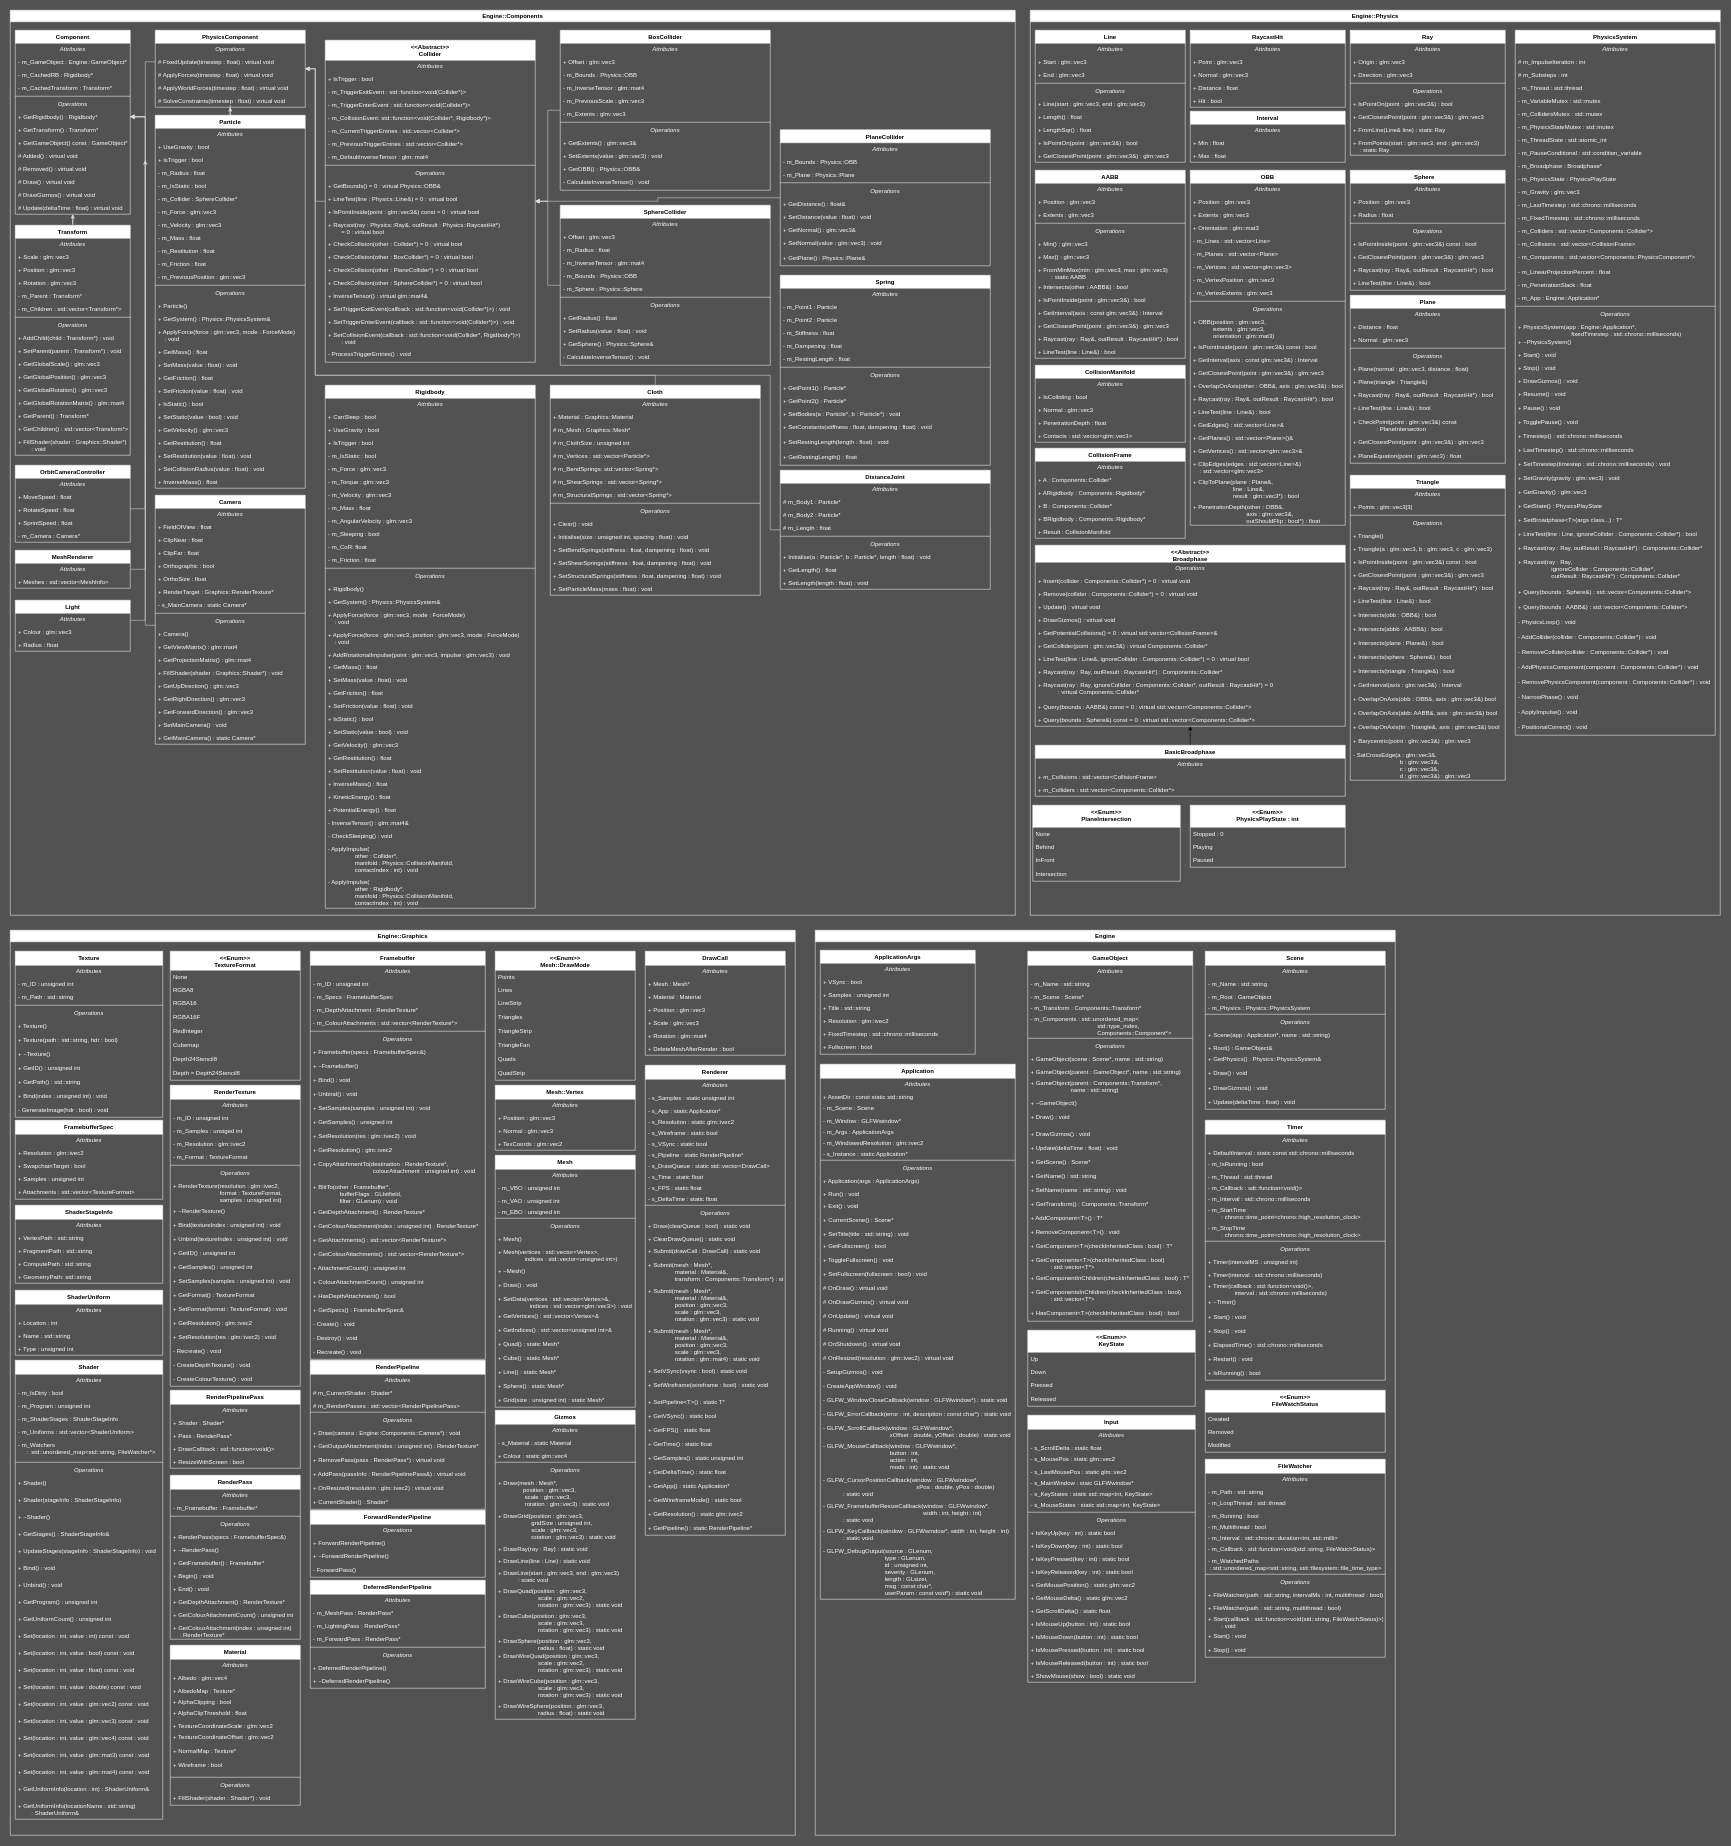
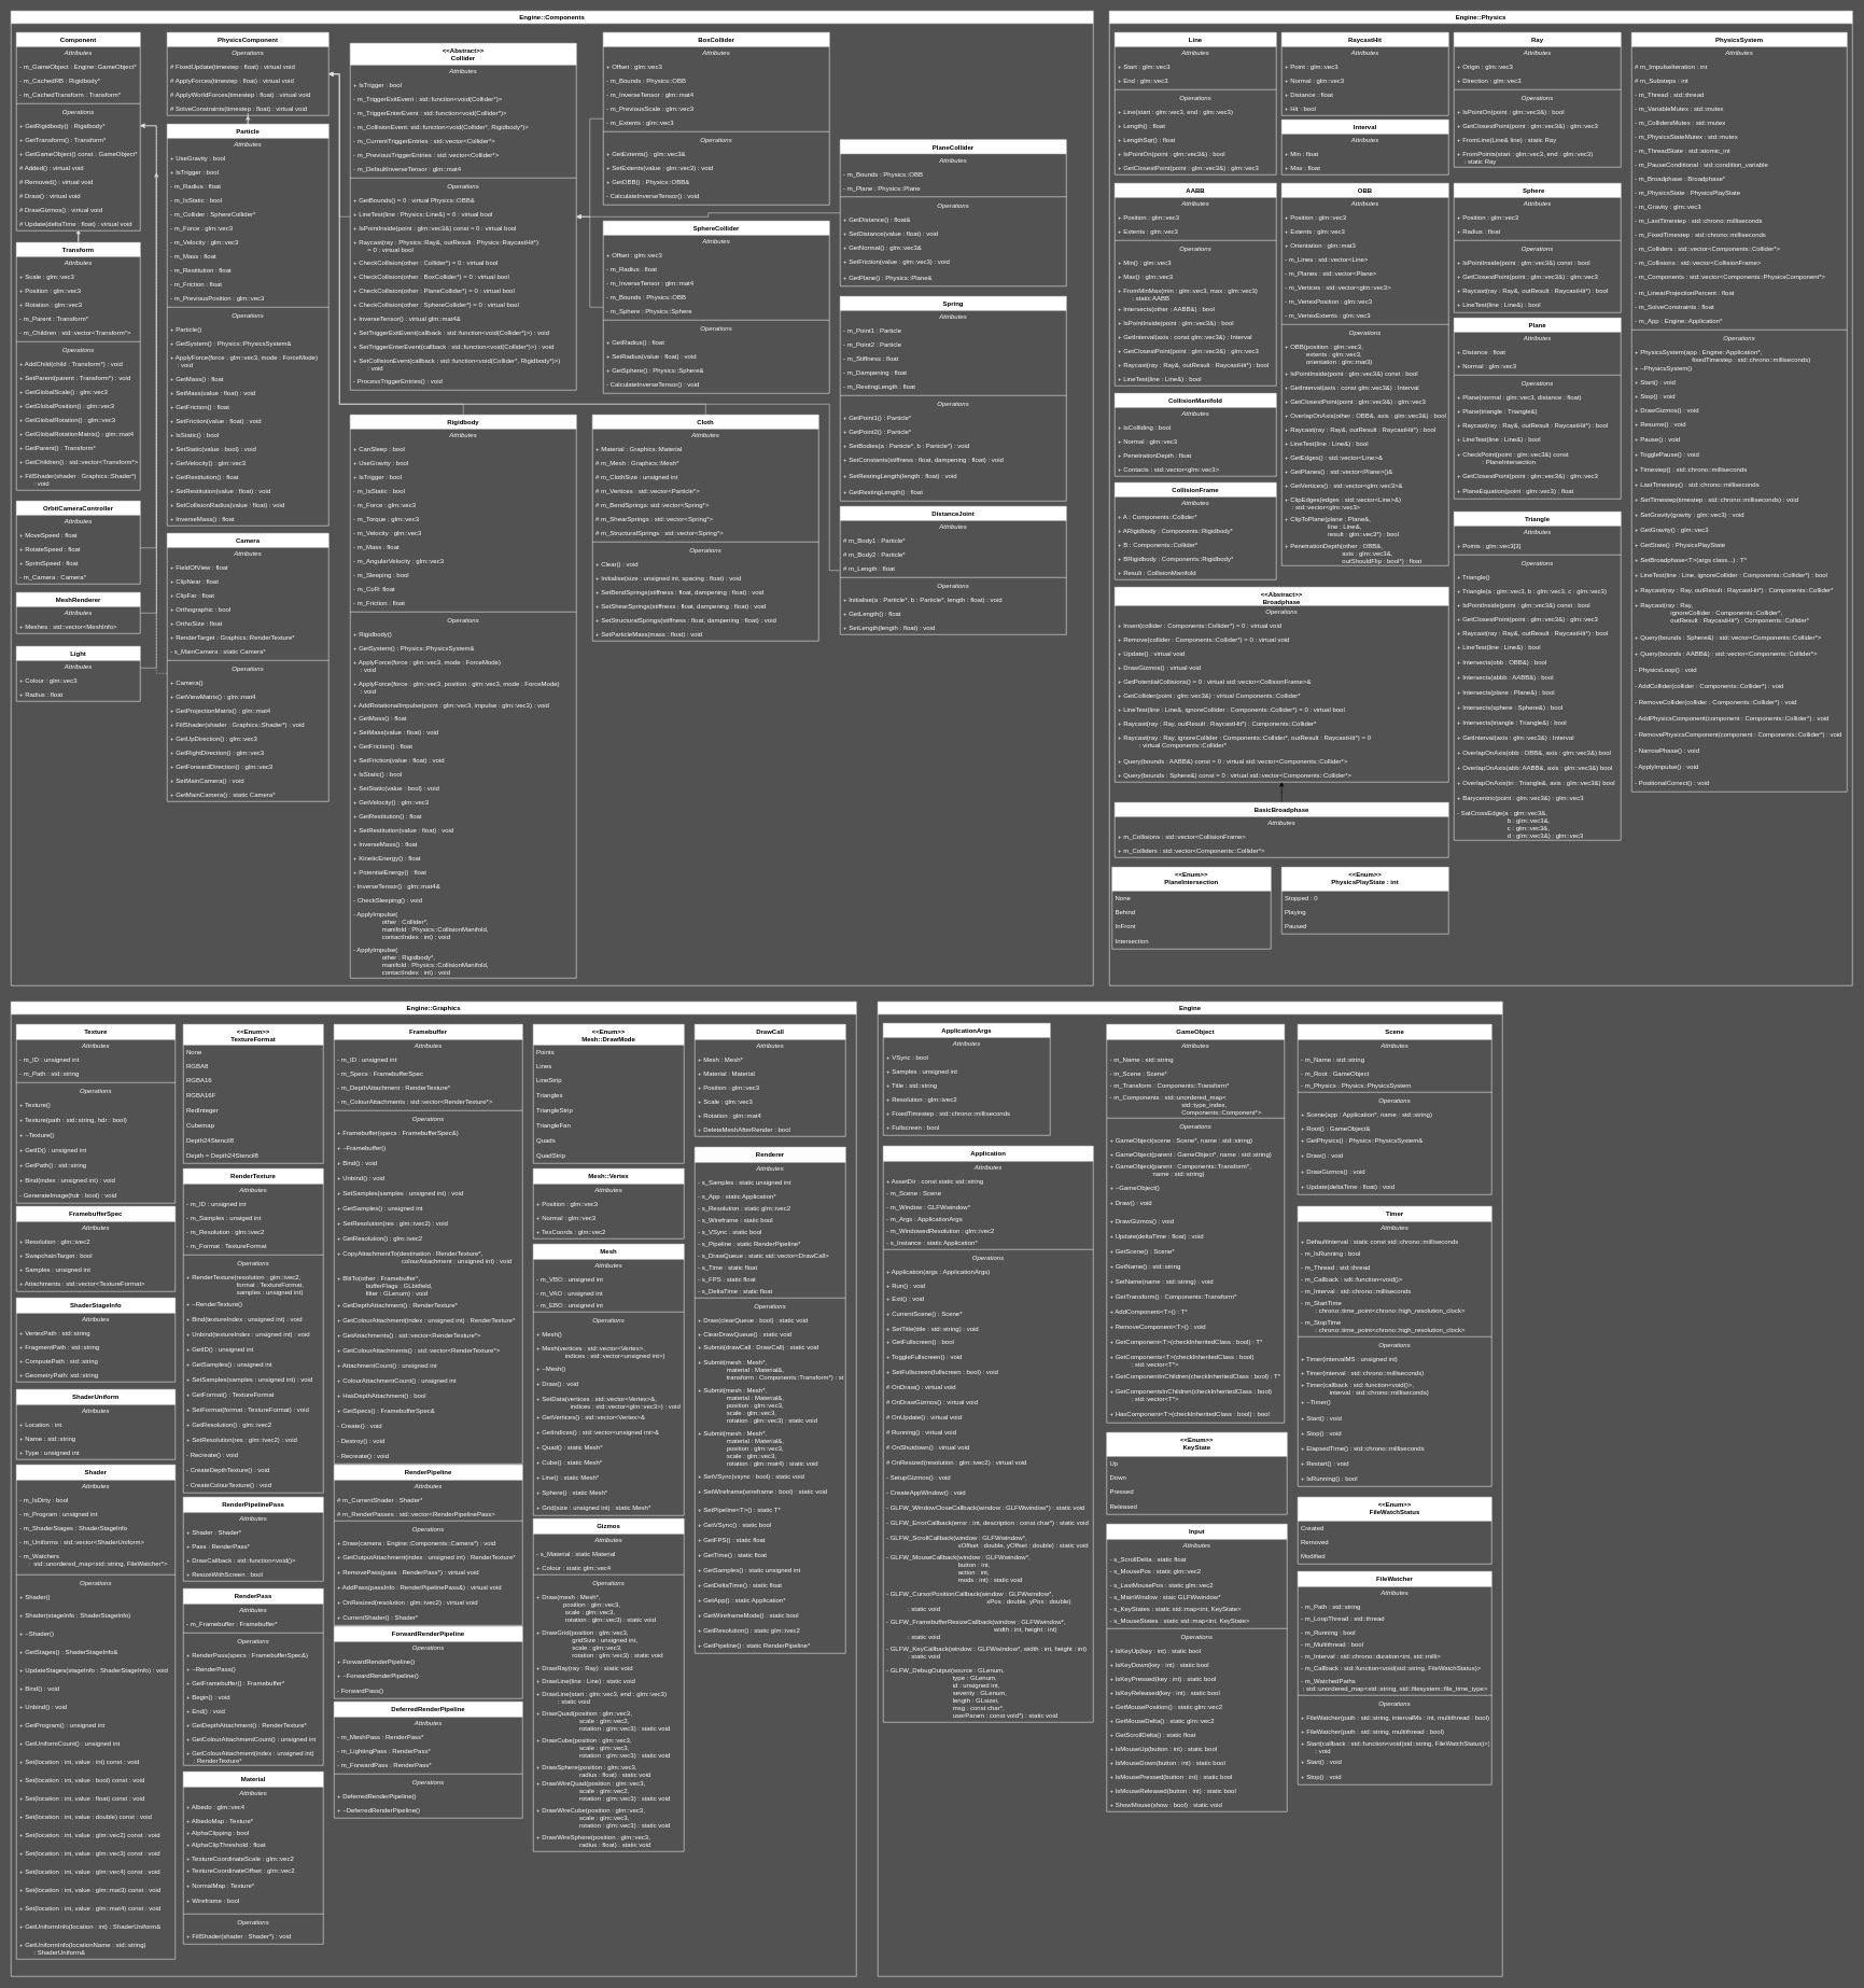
- <mxCell id="24" value="name" style="endArrow=block;endFill=1;html=1;edgeStyle=orthogonalEdgeStyle;align=left;verticalAlign=top;rounded=0;fontColor=none;noLabel=1;labelBackgroundColor=none;strokeColor=#DEDEDE;entryX=1;entryY=0.5;entryDx=0;entryDy=0;" parent="2" source="20" target="10" edge="1"><mxGeometry x="-1" relative="1" as="geometry"><mxPoint x="89" y="53" as="sourcePoint" /><mxPoint x="129" y="153" as="targetPoint" /><Array as="points"><mxPoint x="270" y="103" /><mxPoint x="270" y="213" /></Array></mxGeometry></mxCell>
- <mxCell id="202" style="edgeStyle=orthogonalEdgeStyle;rounded=0;orthogonalLoop=1;jettySize=auto;html=1;labelBackgroundColor=none;fontColor=none;strokeColor=#DEDEDE;" parent="2" source="203" target="3" edge="1"><mxGeometry relative="1" as="geometry" /></mxCell>
+ <mxCell id="202" style="edgeStyle=orthogonalEdgeStyle;rounded=0;orthogonalLoop=1;jettySize=auto;html=1;labelBackgroundColor=none;fontColor=none;strokeColor=#DEDEDE;endArrow=diamond;" parent="2" source="203" target="3" edge="1"><mxGeometry relative="1" as="geometry" /></mxCell>
- <mxCell id="87" value="+ SetNormal(value : glm::vec3) : void" style="text;align=left;verticalAlign=top;spacingLeft=4;spacingRight=4;overflow=hidden;rotatable=0;points=[[0,0.5],[1,0.5]];portConstraint=eastwest;labelBackgroundColor=none;fontColor=#FFF;" parent="78" vertex="1"><mxGeometry y="212" width="420" height="30" as="geometry" /></mxCell>
+ <mxCell id="87" value="+ SetFriction(value : glm::vec3) : void" style="text;align=left;verticalAlign=top;spacingLeft=4;spacingRight=4;overflow=hidden;rotatable=0;points=[[0,0.5],[1,0.5]];portConstraint=eastwest;labelBackgroundColor=none;fontColor=#FFF;" parent="78" vertex="1"><mxGeometry y="212" width="420" height="30" as="geometry" /></mxCell>
- <mxCell id="394" value="- m_PenetrationSlack : float" style="text;align=left;verticalAlign=top;spacingLeft=4;spacingRight=4;overflow=hidden;rotatable=0;points=[[0,0.5],[1,0.5]];portConstraint=eastwest;labelBackgroundColor=none;fontColor=#FFF;" vertex="1" parent="375"><mxGeometry y="496" width="400" height="26" as="geometry" /></mxCell>
+ <mxCell id="394" value="- m_SolveConstraints : float" style="text;align=left;verticalAlign=top;spacingLeft=4;spacingRight=4;overflow=hidden;rotatable=0;points=[[0,0.5],[1,0.5]];portConstraint=eastwest;labelBackgroundColor=none;fontColor=#FFF;" vertex="1" parent="375"><mxGeometry y="496" width="400" height="26" as="geometry" /></mxCell>
+ <mxCell id="201" value="name" style="endArrow=block;endFill=1;html=1;edgeStyle=orthogonalEdgeStyle;align=left;verticalAlign=top;rounded=0;fontColor=none;noLabel=1;labelBackgroundColor=none;strokeColor=#DEDEDE;" parent="2" source="164" target="18" edge="1"><mxGeometry x="-1" relative="1" as="geometry"><mxPoint x="1320" y="780" as="sourcePoint" /><mxPoint x="620" y="147" as="targetPoint" /><Array as="points"><mxPoint x="840" y="730" /><mxPoint x="610" y="730" /><mxPoint x="610" y="117" /></Array></mxGeometry></mxCell>
- <mxCell id="221" style="edgeStyle=orthogonalEdgeStyle;rounded=0;orthogonalLoop=1;jettySize=auto;html=1;entryX=1;entryY=0.5;entryDx=0;entryDy=0;labelBackgroundColor=none;fontColor=none;strokeColor=#DEDEDE;" parent="2" source="222" target="10" edge="1"><mxGeometry relative="1" as="geometry"><Array as="points"><mxPoint x="270" y="1230" /><mxPoint x="270" y="213" /></Array></mxGeometry></mxCell>
+ <mxCell id="221" style="edgeStyle=orthogonalEdgeStyle;rounded=0;orthogonalLoop=1;jettySize=auto;html=1;entryX=1;entryY=0.5;entryDx=0;entryDy=0;labelBackgroundColor=none;fontColor=none;strokeColor=#DEDEDE;dashed=1;" parent="2" source="222" target="10" edge="1"><mxGeometry relative="1" as="geometry"><Array as="points"><mxPoint x="270" y="1230" /><mxPoint x="270" y="213" /></Array></mxGeometry></mxCell>
